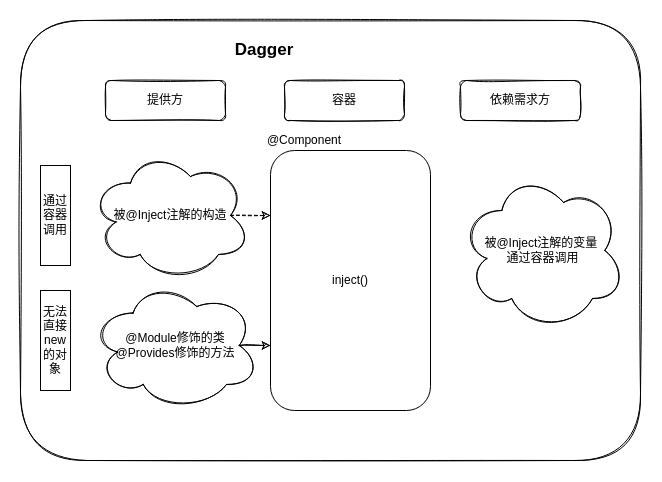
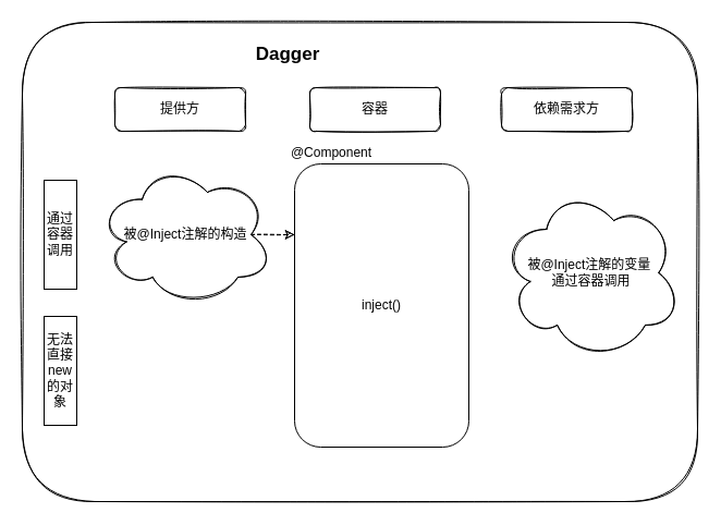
- <mxCell id="3" value="@Module修饰的类&lt;br&gt;@Provides修饰的方法" style="ellipse;shape=cloud;whiteSpace=wrap;html=1;rounded=1;sketch=1;" parent="1" vertex="1"><mxGeometry x="90" y="280" width="170" height="130" as="geometry" /></mxCell>
- <mxCell id="14" value="" style="endArrow=classic;html=1;exitX=0.875;exitY=0.5;exitDx=0;exitDy=0;exitPerimeter=0;entryX=0;entryY=0.75;entryDx=0;entryDy=0;sketch=1;" edge="1" parent="1" source="3" target="12"><mxGeometry width="50" height="50" relative="1" as="geometry"><mxPoint x="350" y="240" as="sourcePoint" /><mxPoint x="400" y="190" as="targetPoint" /></mxGeometry></mxCell>
